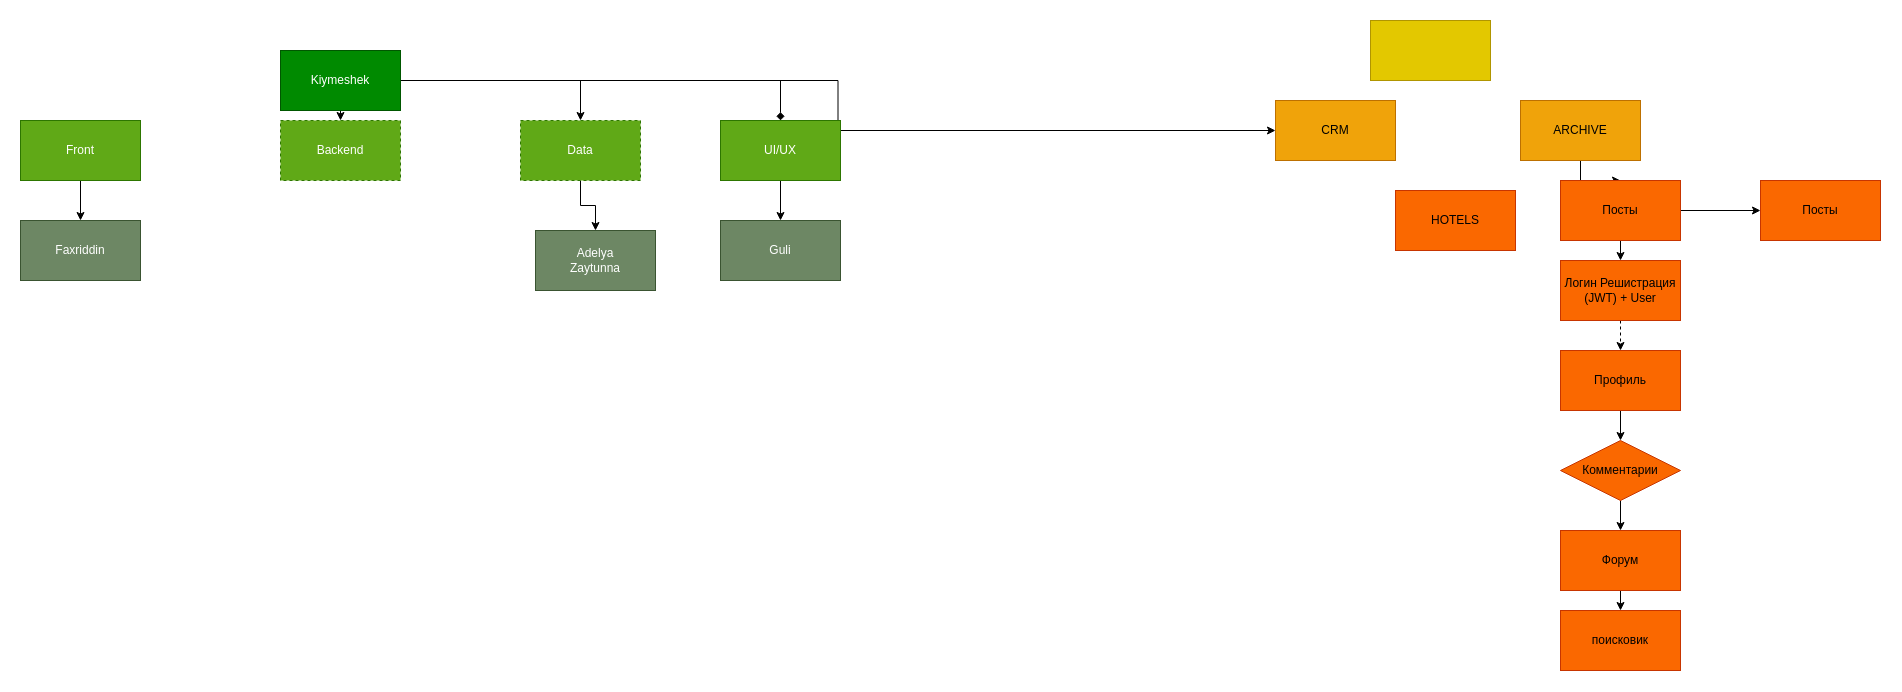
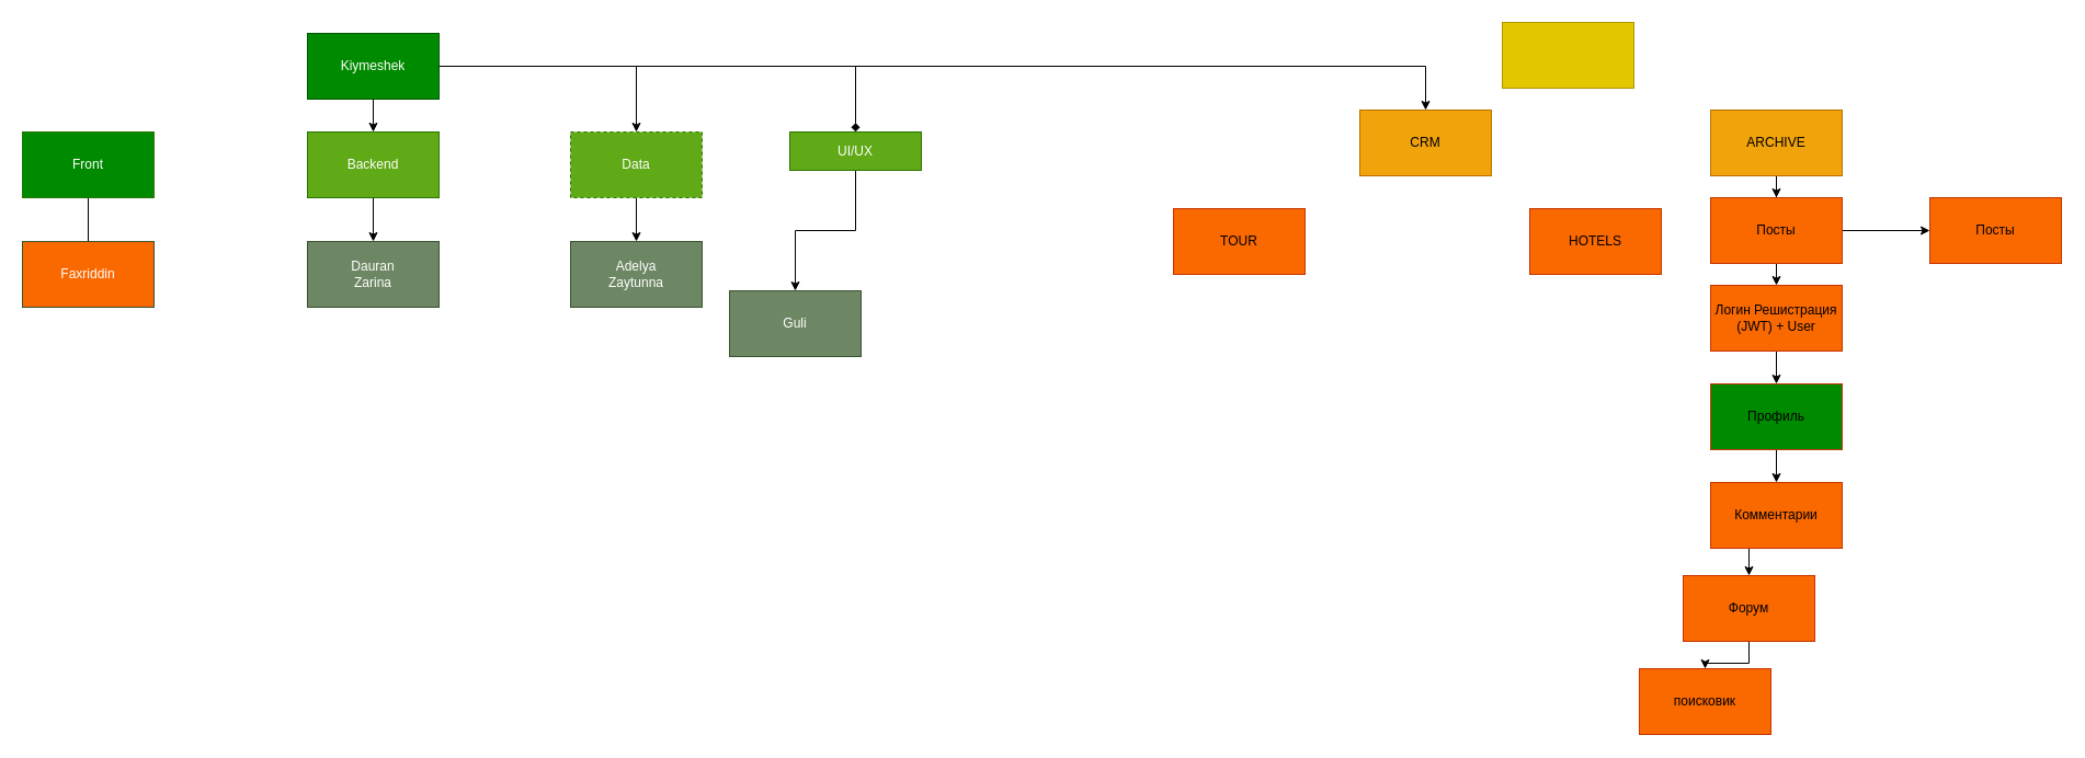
- <mxCell id="6" value="Kiymeshek" style="rounded=0;whiteSpace=wrap;html=1;fillColor=#008a00;fontColor=#ffffff;strokeColor=#005700;" parent="1" vertex="1"><mxGeometry x="280" y="50" width="120" height="60" as="geometry" /></mxCell>
+ <mxCell id="6" value="Kiymeshek" style="rounded=0;whiteSpace=wrap;html=1;fillColor=#008a00;fontColor=#ffffff;strokeColor=#005700;" parent="1" vertex="1"><mxGeometry x="280" y="30" width="120" height="60" as="geometry" /></mxCell>
- <mxCell id="22" value="CRM" style="rounded=0;whiteSpace=wrap;html=1;fillColor=#f0a30a;fontColor=#000000;strokeColor=#BD7000;" parent="1" vertex="1"><mxGeometry x="1275" y="100" width="120" height="60" as="geometry" /></mxCell>
+ <mxCell id="22" value="CRM" style="rounded=0;whiteSpace=wrap;html=1;fillColor=#f0a30a;fontColor=#000000;strokeColor=#BD7000;" parent="1" vertex="1"><mxGeometry x="1240" y="100" width="120" height="60" as="geometry" /></mxCell>
- <mxCell id="21" value="ARCHIVE" style="rounded=0;whiteSpace=wrap;html=1;fillColor=#f0a30a;fontColor=#000000;strokeColor=#BD7000;" parent="1" vertex="1"><mxGeometry x="1520" y="100" width="120" height="60" as="geometry" /></mxCell>
+ <mxCell id="21" value="ARCHIVE" style="rounded=0;whiteSpace=wrap;html=1;fillColor=#f0a30a;fontColor=#000000;strokeColor=#BD7000;" parent="1" vertex="1"><mxGeometry x="1560" y="100" width="120" height="60" as="geometry" /></mxCell>
- <mxCell id="8" value="Front" style="rounded=0;whiteSpace=wrap;html=1;fillColor=#60a917;fontColor=#ffffff;strokeColor=#2D7600;" parent="1" vertex="1"><mxGeometry x="20" y="120" width="120" height="60" as="geometry" /></mxCell>
+ <mxCell id="8" value="Front" style="rounded=0;whiteSpace=wrap;html=1;fillColor=#008a00;fontColor=#ffffff;strokeColor=#2D7600;" parent="1" vertex="1"><mxGeometry x="20" y="120" width="120" height="60" as="geometry" /></mxCell>
- <mxCell id="10" value="Backend" style="rounded=0;whiteSpace=wrap;html=1;fillColor=#60a917;fontColor=#ffffff;strokeColor=#2D7600;dashed=1;" parent="1" vertex="1"><mxGeometry x="280" y="120" width="120" height="60" as="geometry" /></mxCell>
+ <mxCell id="10" value="Backend" style="rounded=0;whiteSpace=wrap;html=1;fillColor=#60a917;fontColor=#ffffff;strokeColor=#2D7600;" parent="1" vertex="1"><mxGeometry x="280" y="120" width="120" height="60" as="geometry" /></mxCell>
- <mxCell id="14" value="UI/UX" style="rounded=0;whiteSpace=wrap;html=1;fillColor=#60a917;fontColor=#ffffff;strokeColor=#2D7600;" parent="1" vertex="1"><mxGeometry x="720" y="120" width="120" height="60" as="geometry" /></mxCell>
+ <mxCell id="14" value="UI/UX" style="rounded=0;whiteSpace=wrap;html=1;fillColor=#60a917;fontColor=#ffffff;strokeColor=#2D7600;" parent="1" vertex="1"><mxGeometry x="720" y="120" width="120" height="35" as="geometry" /></mxCell>
+ <mxCell id="9" style="edgeStyle=orthogonalEdgeStyle;rounded=0;orthogonalLoop=1;jettySize=auto;html=1;exitX=0.5;exitY=1;exitDx=0;exitDy=0;entryX=0.5;entryY=0;entryDx=0;entryDy=0;" parent="1" source="10" target="16" edge="1"><mxGeometry relative="1" as="geometry" /></mxCell>
- <mxCell id="7" style="edgeStyle=orthogonalEdgeStyle;rounded=0;orthogonalLoop=1;jettySize=auto;html=1;exitX=0.5;exitY=1;exitDx=0;exitDy=0;entryX=0.5;entryY=0;entryDx=0;entryDy=0;" parent="1" source="8" target="15" edge="1"><mxGeometry relative="1" as="geometry" /></mxCell>
+ <mxCell id="7" style="edgeStyle=orthogonalEdgeStyle;rounded=0;orthogonalLoop=1;jettySize=auto;html=1;exitX=0.5;exitY=1;exitDx=0;exitDy=0;entryX=0.5;entryY=0;entryDx=0;entryDy=0;endArrow=none;" parent="1" source="8" target="15" edge="1"><mxGeometry relative="1" as="geometry" /></mxCell>
+ <mxCell id="23" value="TOUR" style="rounded=0;whiteSpace=wrap;html=1;fillColor=#fa6800;fontColor=#000000;strokeColor=#C73500;" parent="1" vertex="1"><mxGeometry x="1070" y="190" width="120" height="60" as="geometry" /></mxCell>
- <mxCell id="15" value="Faxriddin&lt;br&gt;" style="rounded=0;whiteSpace=wrap;html=1;fillColor=#6d8764;fontColor=#ffffff;strokeColor=#3A5431;" parent="1" vertex="1"><mxGeometry x="20" y="220" width="120" height="60" as="geometry" /></mxCell>
+ <mxCell id="15" value="Faxriddin&lt;br&gt;" style="rounded=0;whiteSpace=wrap;html=1;fillColor=#fa6800;fontColor=#ffffff;strokeColor=#3A5431;" parent="1" vertex="1"><mxGeometry x="20" y="220" width="120" height="60" as="geometry" /></mxCell>
+ <mxCell id="16" value="Dauran&lt;br&gt;Zarina" style="rounded=0;whiteSpace=wrap;html=1;fillColor=#6d8764;fontColor=#ffffff;strokeColor=#3A5431;" parent="1" vertex="1"><mxGeometry x="280" y="220" width="120" height="60" as="geometry" /></mxCell>
- <mxCell id="18" value="Guli" style="rounded=0;whiteSpace=wrap;html=1;fillColor=#6d8764;strokeColor=#3A5431;fontColor=#ffffff;" parent="1" vertex="1"><mxGeometry x="720" y="220" width="120" height="60" as="geometry" /></mxCell>
+ <mxCell id="18" value="Guli" style="rounded=0;whiteSpace=wrap;html=1;fillColor=#6d8764;strokeColor=#3A5431;fontColor=#ffffff;" parent="1" vertex="1"><mxGeometry x="665" y="265" width="120" height="60" as="geometry" /></mxCell>
- <mxCell id="17" value="Adelya&lt;br&gt;Zaytunna" style="rounded=0;whiteSpace=wrap;html=1;fillColor=#6d8764;fontColor=#ffffff;strokeColor=#3A5431;" parent="1" vertex="1"><mxGeometry x="535" y="230" width="120" height="60" as="geometry" /></mxCell>
+ <mxCell id="17" value="Adelya&lt;br&gt;Zaytunna" style="rounded=0;whiteSpace=wrap;html=1;fillColor=#6d8764;fontColor=#ffffff;strokeColor=#3A5431;" parent="1" vertex="1"><mxGeometry x="520" y="220" width="120" height="60" as="geometry" /></mxCell>
- <mxCell id="28" style="edgeStyle=orthogonalEdgeStyle;rounded=0;orthogonalLoop=1;jettySize=auto;html=1;exitX=0.5;exitY=1;exitDx=0;exitDy=0;entryX=0.5;entryY=0;entryDx=0;entryDy=0;dashed=1;" parent="1" source="29" target="35" edge="1"><mxGeometry relative="1" as="geometry" /></mxCell>
+ <mxCell id="28" style="edgeStyle=orthogonalEdgeStyle;rounded=0;orthogonalLoop=1;jettySize=auto;html=1;exitX=0.5;exitY=1;exitDx=0;exitDy=0;entryX=0.5;entryY=0;entryDx=0;entryDy=0;" parent="1" source="29" target="35" edge="1"><mxGeometry relative="1" as="geometry" /></mxCell>
- <mxCell id="35" value="Профиль" style="rounded=0;whiteSpace=wrap;html=1;fillColor=#fa6800;fontColor=#000000;strokeColor=#C73500;" parent="1" vertex="1"><mxGeometry x="1560" y="350" width="120" height="60" as="geometry" /></mxCell>
+ <mxCell id="35" value="Профиль" style="rounded=0;whiteSpace=wrap;html=1;fillColor=#008a00;fontColor=#000000;strokeColor=#C73500;" parent="1" vertex="1"><mxGeometry x="1560" y="350" width="120" height="60" as="geometry" /></mxCell>
- <mxCell id="31" value="Комментарии" style="rhombus;whiteSpace=wrap;html=1;fillColor=#fa6800;fontColor=#000000;strokeColor=#C73500;" parent="1" vertex="1"><mxGeometry x="1560" y="440" width="120" height="60" as="geometry" /></mxCell>
+ <mxCell id="31" value="Комментарии" style="rounded=0;whiteSpace=wrap;html=1;fillColor=#fa6800;fontColor=#000000;strokeColor=#C73500;" parent="1" vertex="1"><mxGeometry x="1560" y="440" width="120" height="60" as="geometry" /></mxCell>
- <mxCell id="33" value="Форум" style="rounded=0;whiteSpace=wrap;html=1;fillColor=#fa6800;fontColor=#000000;strokeColor=#C73500;" parent="1" vertex="1"><mxGeometry x="1560" y="530" width="120" height="60" as="geometry" /></mxCell>
+ <mxCell id="33" value="Форум" style="rounded=0;whiteSpace=wrap;html=1;fillColor=#fa6800;fontColor=#000000;strokeColor=#C73500;" parent="1" vertex="1"><mxGeometry x="1535" y="525" width="120" height="60" as="geometry" /></mxCell>
- <mxCell id="36" value="поисковик" style="rounded=0;whiteSpace=wrap;html=1;fillColor=#fa6800;fontColor=#000000;strokeColor=#C73500;" parent="1" vertex="1"><mxGeometry x="1560" y="610" width="120" height="60" as="geometry" /></mxCell>
+ <mxCell id="36" value="поисковик" style="rounded=0;whiteSpace=wrap;html=1;fillColor=#fa6800;fontColor=#000000;strokeColor=#C73500;" parent="1" vertex="1"><mxGeometry x="1495" y="610" width="120" height="60" as="geometry" /></mxCell>
